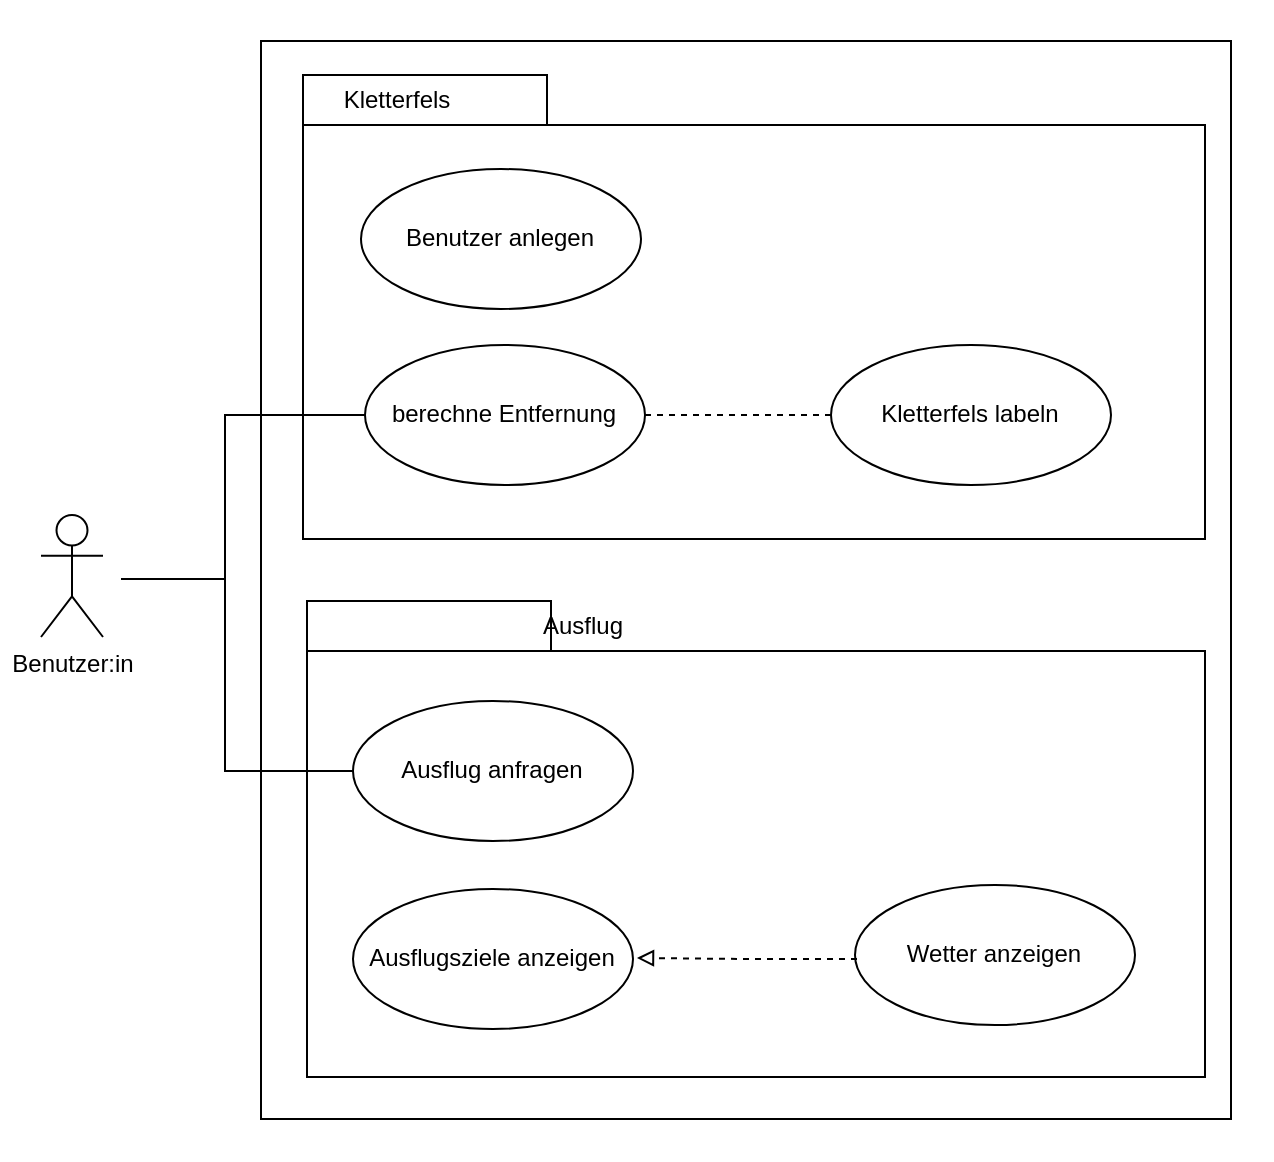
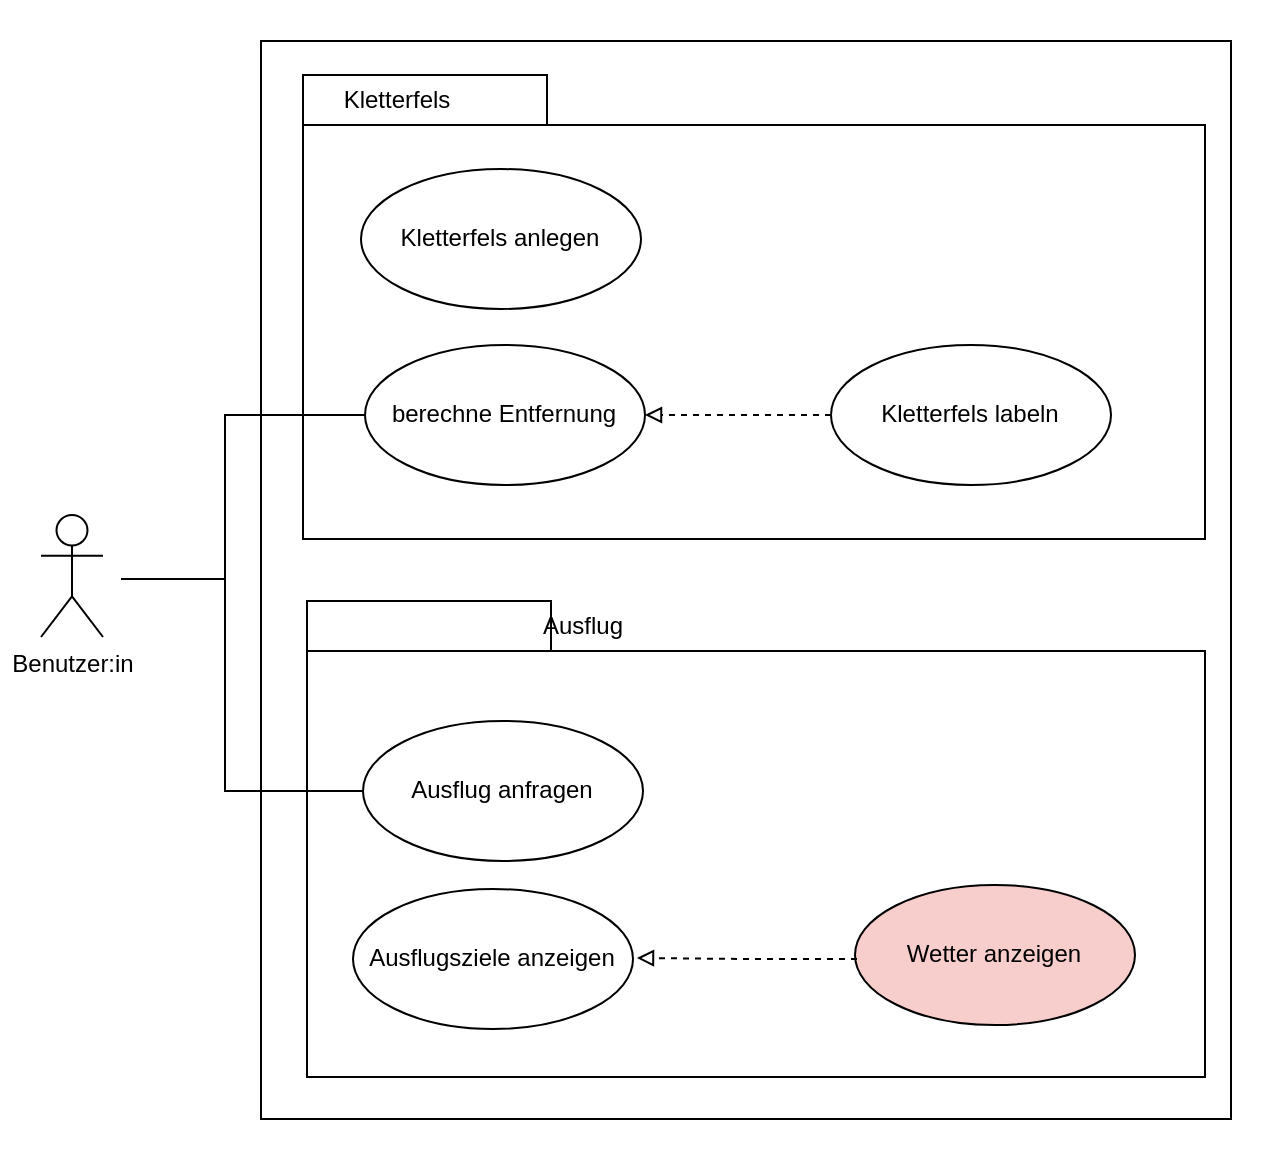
- <mxCell id="5" value="Benutzer anlegen" style="ellipse;whiteSpace=wrap;html=1;" parent="1" vertex="1"><mxGeometry x="180" y="84" width="140" height="70" as="geometry" /></mxCell>
+ <mxCell id="5" value="Kletterfels anlegen" style="ellipse;whiteSpace=wrap;html=1;" parent="1" vertex="1"><mxGeometry x="180" y="84" width="140" height="70" as="geometry" /></mxCell>
- <mxCell id="11" value="" style="edgeStyle=orthogonalEdgeStyle;rounded=0;orthogonalLoop=1;jettySize=auto;html=1;dashed=1;endArrow=none;endFill=0;" parent="1" source="12" target="10" edge="1"><mxGeometry relative="1" as="geometry" /></mxCell>
+ <mxCell id="11" value="" style="edgeStyle=orthogonalEdgeStyle;rounded=0;orthogonalLoop=1;jettySize=auto;html=1;dashed=1;endArrow=block;endFill=0;" parent="1" source="12" target="10" edge="1"><mxGeometry relative="1" as="geometry" /></mxCell>
- <mxCell id="8" value="Ausflug anfragen" style="ellipse;whiteSpace=wrap;html=1;" parent="1" vertex="1"><mxGeometry x="176" y="350" width="140" height="70" as="geometry" /></mxCell>
+ <mxCell id="8" value="Ausflug anfragen" style="ellipse;whiteSpace=wrap;html=1;" parent="1" vertex="1"><mxGeometry x="181" y="360" width="140" height="70" as="geometry" /></mxCell>
- <mxCell id="14" value="Wetter anzeigen" style="ellipse;whiteSpace=wrap;html=1;" parent="1" vertex="1"><mxGeometry x="427" y="442" width="140" height="70" as="geometry" /></mxCell>
+ <mxCell id="14" value="Wetter anzeigen" style="ellipse;whiteSpace=wrap;html=1;fillColor=#f8cecc;" parent="1" vertex="1"><mxGeometry x="427" y="442" width="140" height="70" as="geometry" /></mxCell>
